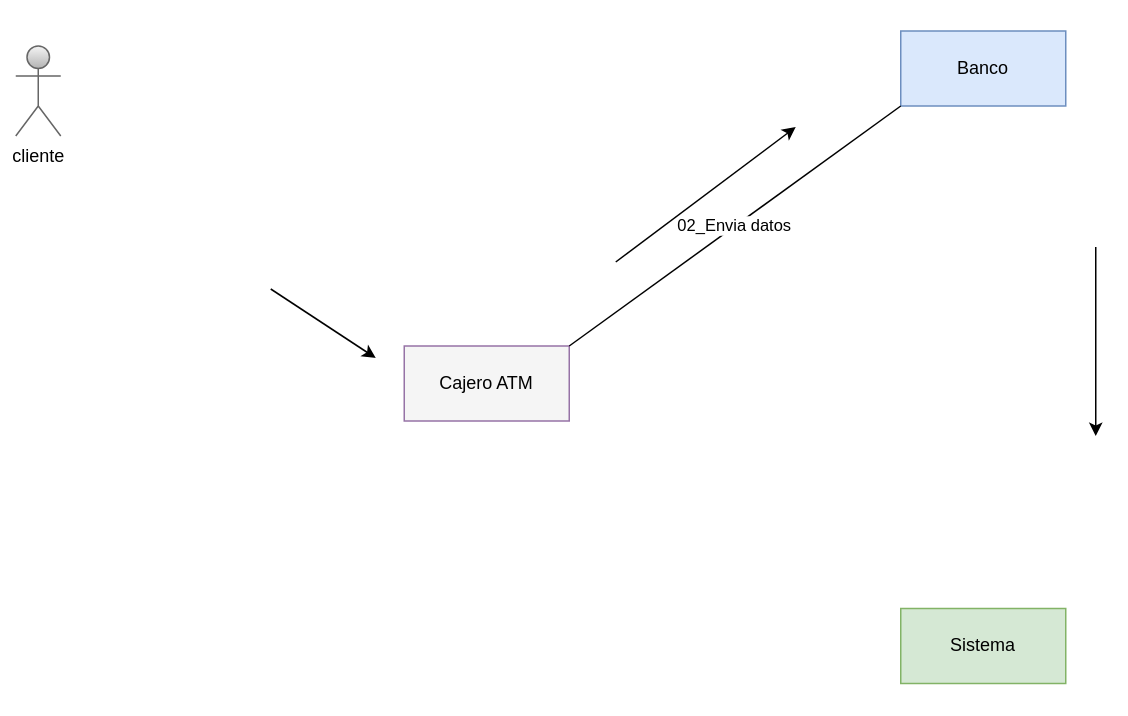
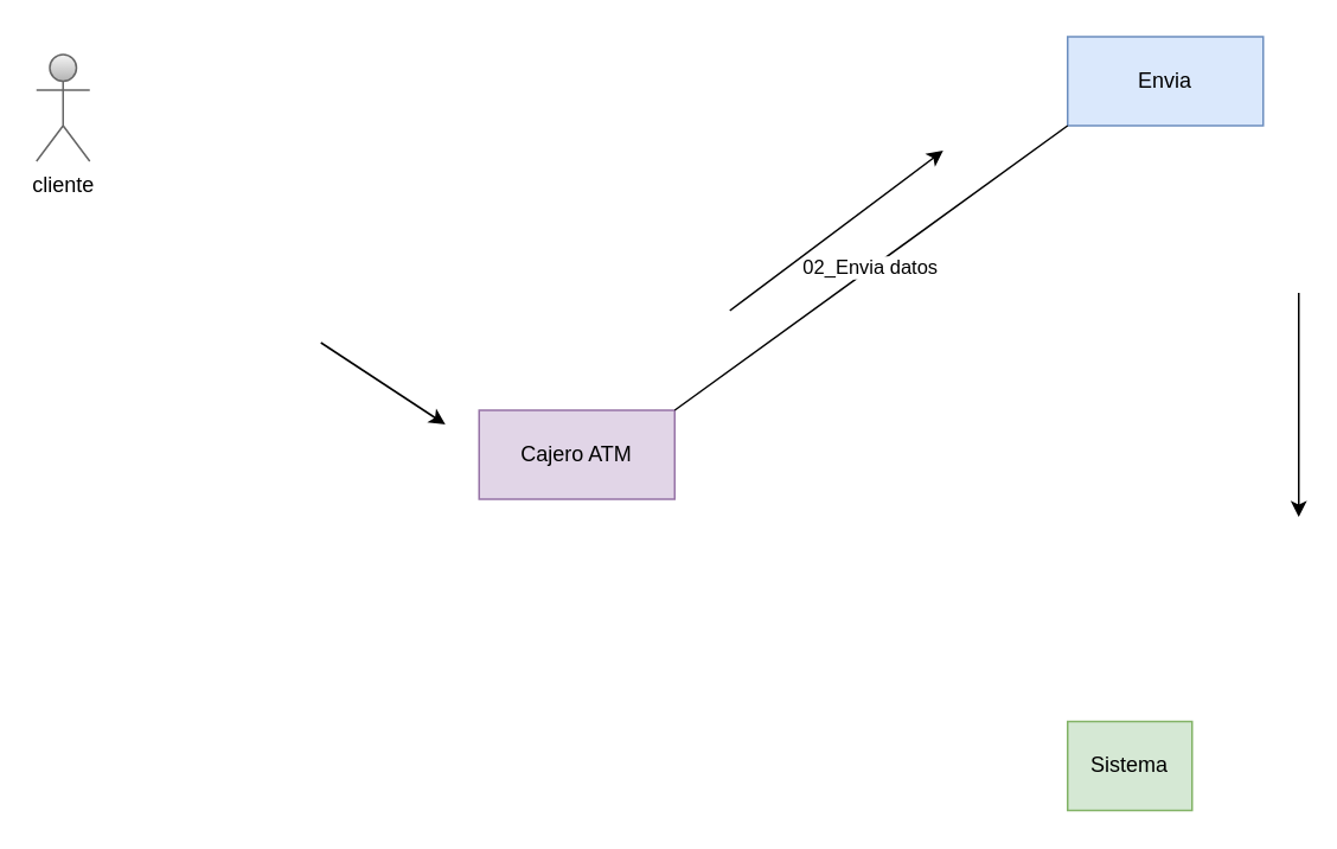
- <mxCell id="5" value="Banco" style="html=1;whiteSpace=wrap;fillColor=#dae8fc;strokeColor=#6c8ebf;" vertex="1" parent="1"><mxGeometry x="600" y="20" width="110" height="50" as="geometry" /></mxCell>
+ <mxCell id="5" value="Envia" style="html=1;whiteSpace=wrap;fillColor=#dae8fc;strokeColor=#6c8ebf;" vertex="1" parent="1"><mxGeometry x="600" y="20" width="110" height="50" as="geometry" /></mxCell>
- <mxCell id="2" value="cliente" style="shape=umlActor;verticalLabelPosition=bottom;verticalAlign=top;html=1;fillColor=#f5f5f5;gradientColor=#b3b3b3;strokeColor=#666666;" vertex="1" parent="1"><mxGeometry x="10" y="30" width="30" height="60" as="geometry" /></mxCell>
+ <mxCell id="2" value="cliente" style="shape=umlActor;verticalLabelPosition=bottom;verticalAlign=top;html=1;fillColor=#f5f5f5;gradientColor=#b3b3b3;strokeColor=#666666;" vertex="1" parent="1"><mxGeometry x="20" y="30" width="30" height="60" as="geometry" /></mxCell>
- <mxCell id="3" value="Cajero ATM" style="html=1;whiteSpace=wrap;fillColor=#f5f5f5;strokeColor=#9673a6;" vertex="1" parent="1"><mxGeometry x="269" y="230" width="110" height="50" as="geometry" /></mxCell>
+ <mxCell id="3" value="Cajero ATM" style="html=1;whiteSpace=wrap;fillColor=#e1d5e7;strokeColor=#9673a6;" vertex="1" parent="1"><mxGeometry x="269" y="230" width="110" height="50" as="geometry" /></mxCell>
- <mxCell id="4" value="Sistema" style="html=1;whiteSpace=wrap;fillColor=#d5e8d4;strokeColor=#82b366;" vertex="1" parent="1"><mxGeometry x="600" y="405" width="110" height="50" as="geometry" /></mxCell>
+ <mxCell id="4" value="Sistema" style="html=1;whiteSpace=wrap;fillColor=#d5e8d4;strokeColor=#82b366;" vertex="1" parent="1"><mxGeometry x="600" y="405" width="70" height="50" as="geometry" /></mxCell>
